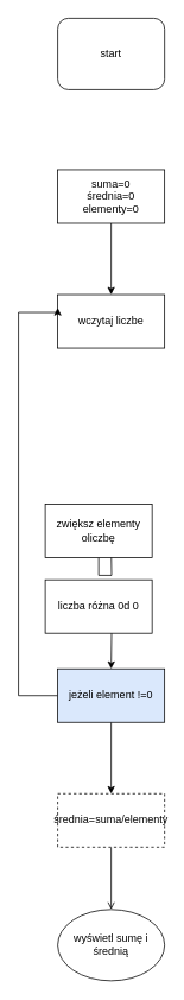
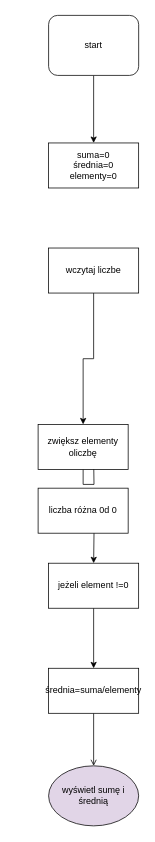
+ <mxCell id="2" value="" style="edgeStyle=orthogonalEdgeStyle;rounded=0;orthogonalLoop=1;jettySize=auto;html=1;" parent="1" source="3" target="5" edge="1"><mxGeometry relative="1" as="geometry" /></mxCell>
- <mxCell id="4" value="" style="edgeStyle=orthogonalEdgeStyle;rounded=0;orthogonalLoop=1;jettySize=auto;html=1;" parent="1" source="5" target="7" edge="1"><mxGeometry relative="1" as="geometry" /></mxCell>
+ <mxCell id="6" value="" style="edgeStyle=orthogonalEdgeStyle;rounded=0;orthogonalLoop=1;jettySize=auto;html=1;" parent="1" source="7" target="9" edge="1"><mxGeometry relative="1" as="geometry" /></mxCell>
- <mxCell id="11" style="edgeStyle=orthogonalEdgeStyle;rounded=0;orthogonalLoop=1;jettySize=auto;html=1;entryX=0;entryY=0.25;entryDx=0;entryDy=0;" parent="1" source="13" target="7" edge="1"><mxGeometry relative="1" as="geometry"><mxPoint x="0" y="350" as="targetPoint" /><Array as="points"><mxPoint x="20" y="780" /><mxPoint x="20" y="350" /><mxPoint x="64" y="350" /></Array></mxGeometry></mxCell>
- <mxCell id="13" value="jeżeli element !=0" style="whiteSpace=wrap;html=1;fillColor=#dae8fc;" parent="1" vertex="1"><mxGeometry x="64" y="750" width="120" height="60" as="geometry" /></mxCell>
+ <mxCell id="13" value="jeżeli element !=0" style="whiteSpace=wrap;html=1;" parent="1" vertex="1"><mxGeometry x="64" y="750" width="120" height="60" as="geometry" /></mxCell>
- <mxCell id="15" value="średnia=suma/elementy" style="whiteSpace=wrap;html=1;dashed=1;" parent="1" vertex="1"><mxGeometry x="64" y="890" width="120" height="60" as="geometry" /></mxCell>
+ <mxCell id="15" value="średnia=suma/elementy" style="whiteSpace=wrap;html=1;" parent="1" vertex="1"><mxGeometry x="64" y="890" width="120" height="60" as="geometry" /></mxCell>
- <mxCell id="16" value="wyświetl sumę i średnią" style="ellipse;whiteSpace=wrap;html=1;" parent="1" vertex="1"><mxGeometry x="64" y="1020" width="120" height="80" as="geometry" /></mxCell>
+ <mxCell id="16" value="wyświetl sumę i średnią" style="ellipse;whiteSpace=wrap;html=1;fillColor=#e1d5e7;" parent="1" vertex="1"><mxGeometry x="64" y="1020" width="120" height="80" as="geometry" /></mxCell>
